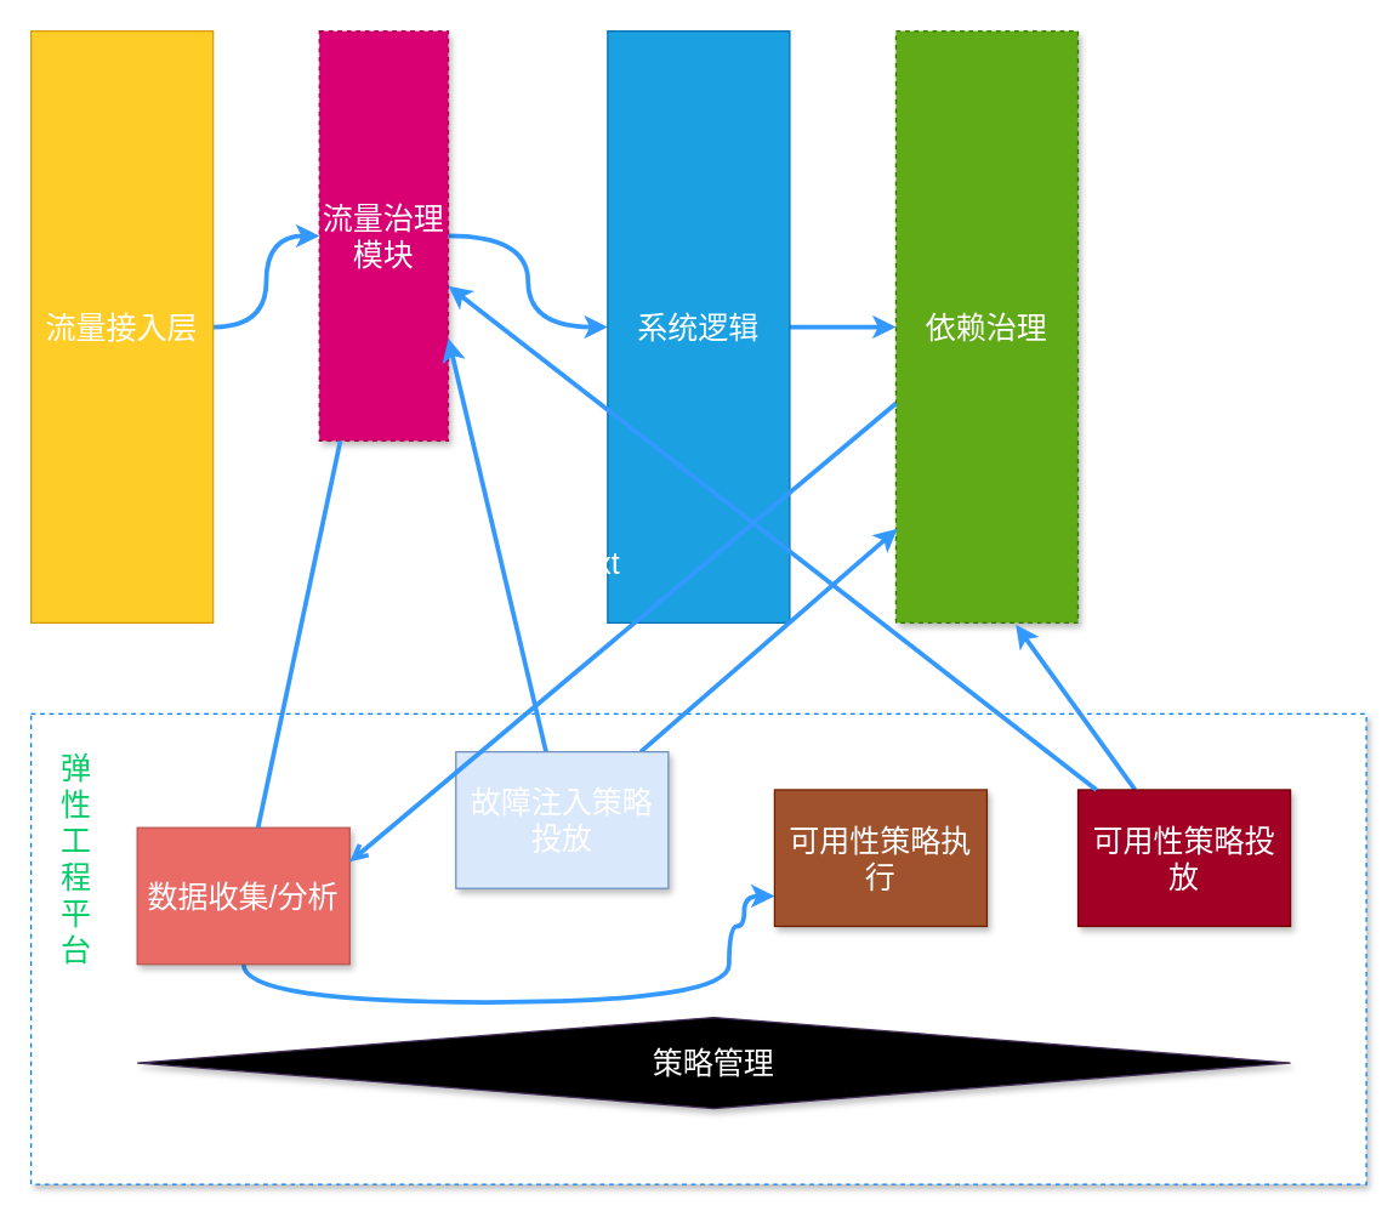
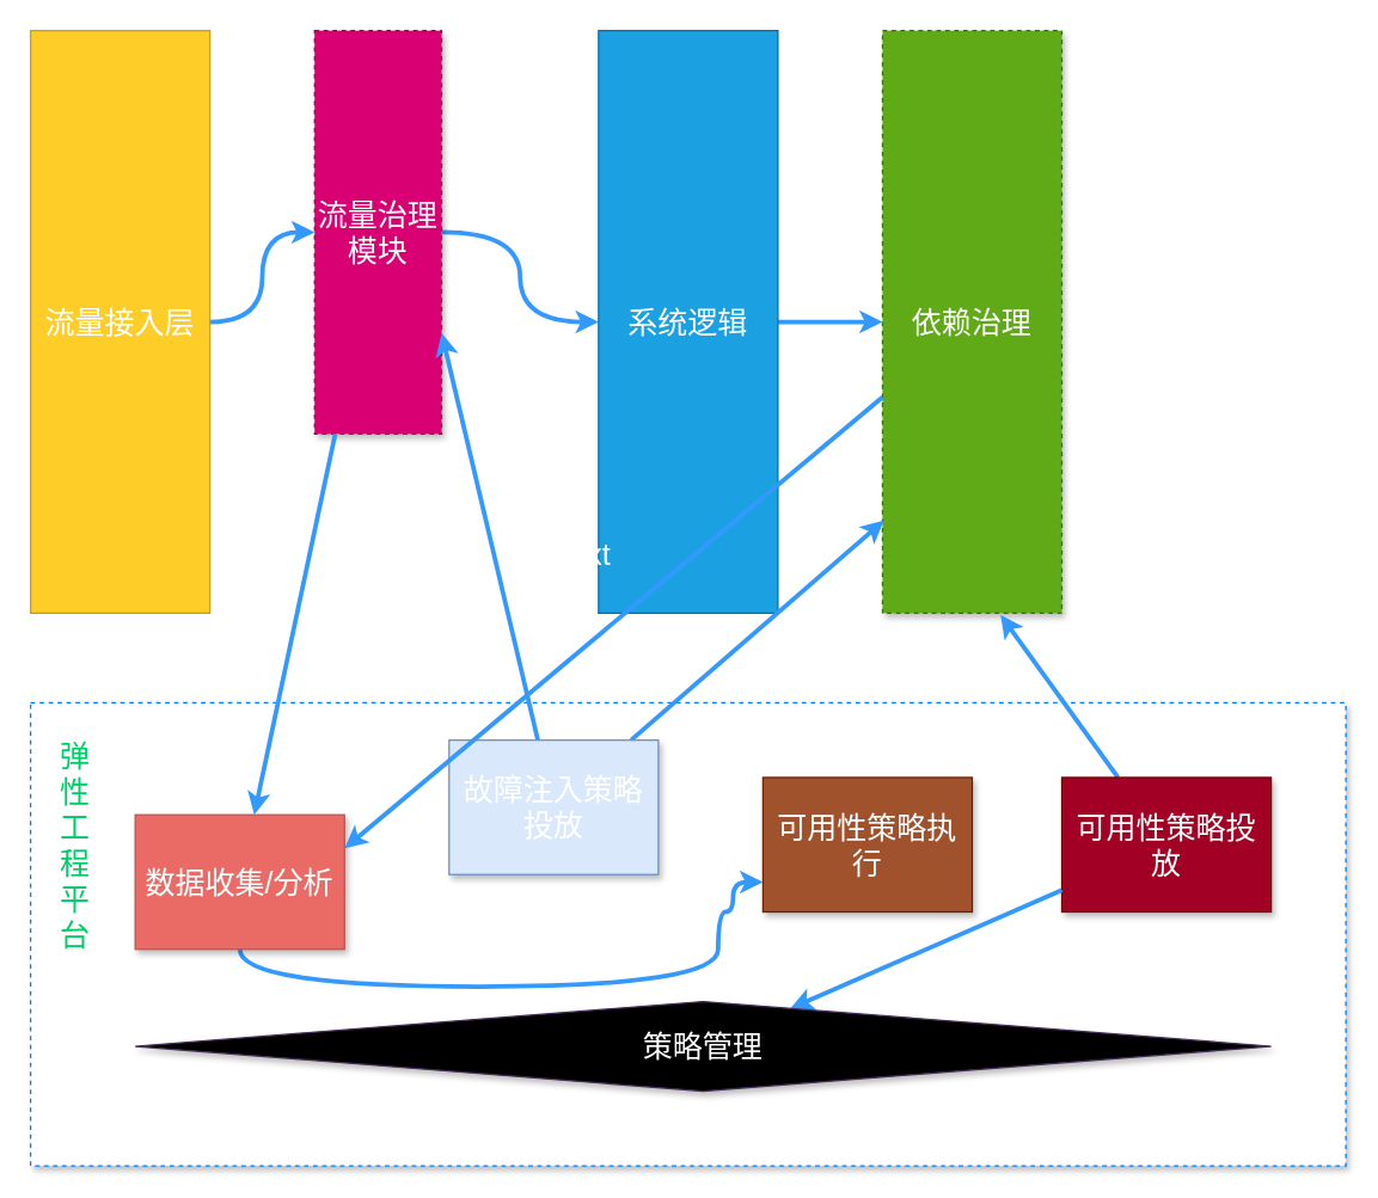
- <mxCell id="18" style="edgeStyle=none;rounded=0;orthogonalLoop=1;jettySize=auto;html=1;fontSize=20;fontColor=#FFFFFF;strokeColor=#3399FF;strokeWidth=3;" edge="1" parent="1" source="17" target="5"><mxGeometry relative="1" as="geometry" /></mxCell>
+ <mxCell id="18" style="edgeStyle=none;rounded=0;orthogonalLoop=1;jettySize=auto;html=1;fontSize=20;fontColor=#FFFFFF;strokeColor=#3399FF;strokeWidth=3;" edge="1" parent="1" source="17" target="22"><mxGeometry relative="1" as="geometry" /></mxCell>
- <mxCell id="23" style="edgeStyle=none;rounded=0;orthogonalLoop=1;jettySize=auto;html=1;fontSize=20;fontColor=#FFFFFF;strokeColor=#3399FF;strokeWidth=3;endArrow=none;" edge="1" parent="1" source="5" target="11"><mxGeometry relative="1" as="geometry" /></mxCell>
+ <mxCell id="23" style="edgeStyle=none;rounded=0;orthogonalLoop=1;jettySize=auto;html=1;fontSize=20;fontColor=#FFFFFF;strokeColor=#3399FF;strokeWidth=3;" edge="1" parent="1" source="5" target="11"><mxGeometry relative="1" as="geometry" /></mxCell>
- <mxCell id="19" style="edgeStyle=none;rounded=0;orthogonalLoop=1;jettySize=auto;html=1;entryX=1;entryY=0.25;entryDx=0;entryDy=0;fontSize=20;fontColor=#FFFFFF;strokeColor=#3399FF;strokeWidth=3;endArrow=open;" edge="1" parent="1" source="8" target="11"><mxGeometry relative="1" as="geometry" /></mxCell>
+ <mxCell id="19" style="edgeStyle=none;rounded=0;orthogonalLoop=1;jettySize=auto;html=1;entryX=1;entryY=0.25;entryDx=0;entryDy=0;fontSize=20;fontColor=#FFFFFF;strokeColor=#3399FF;strokeWidth=3;" edge="1" parent="1" source="8" target="11"><mxGeometry relative="1" as="geometry" /></mxCell>
